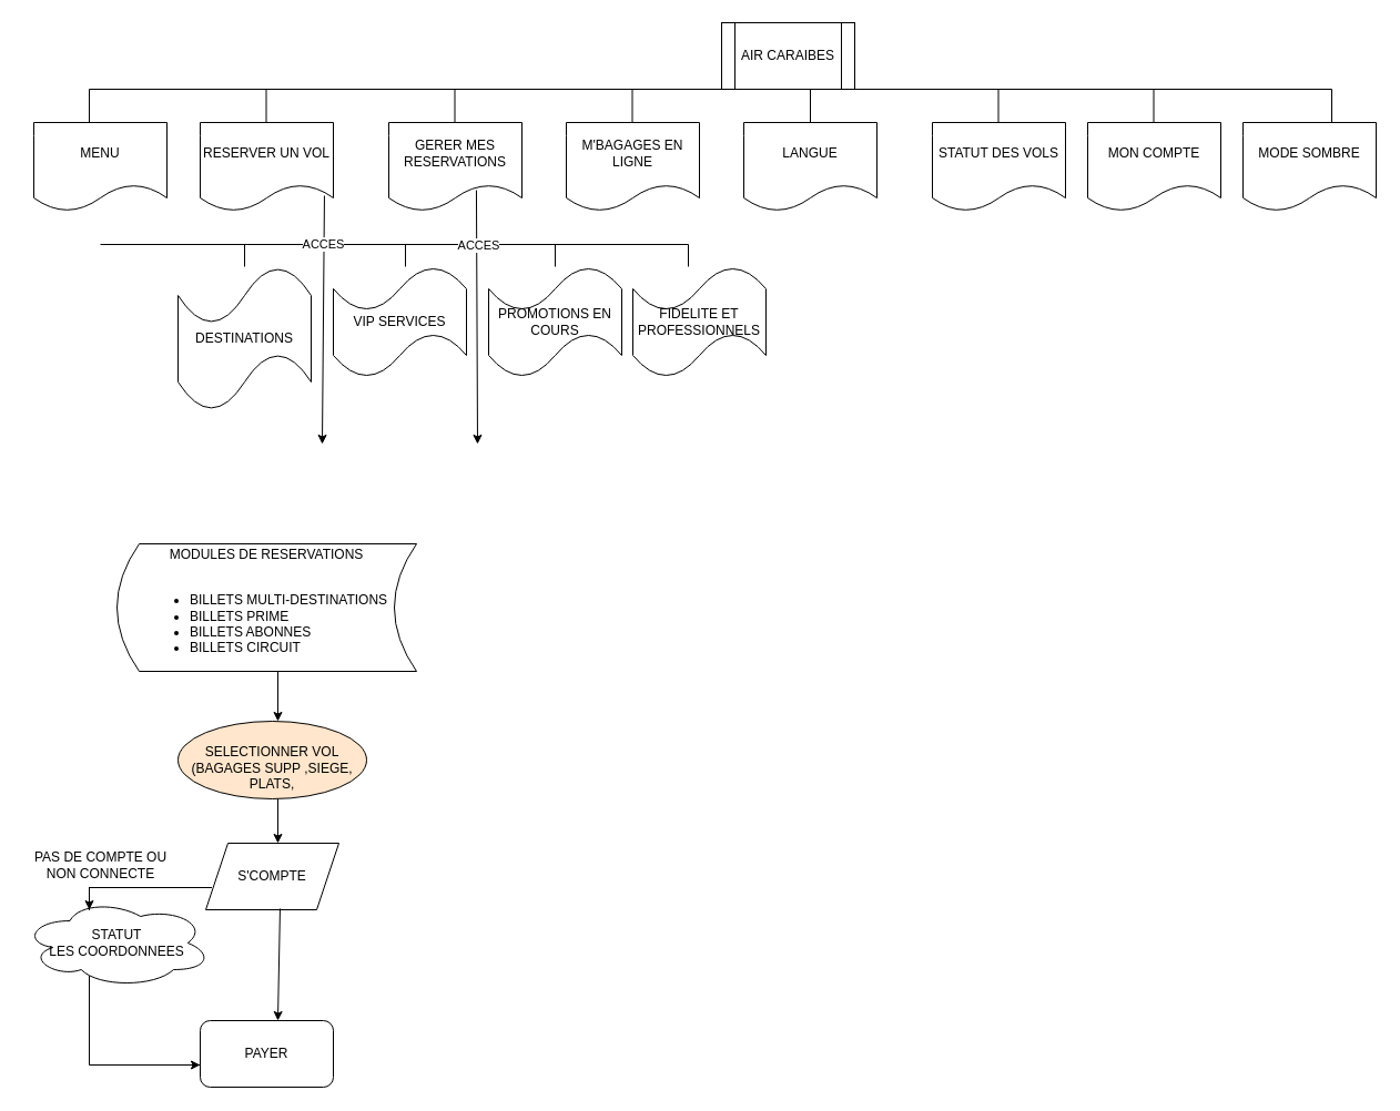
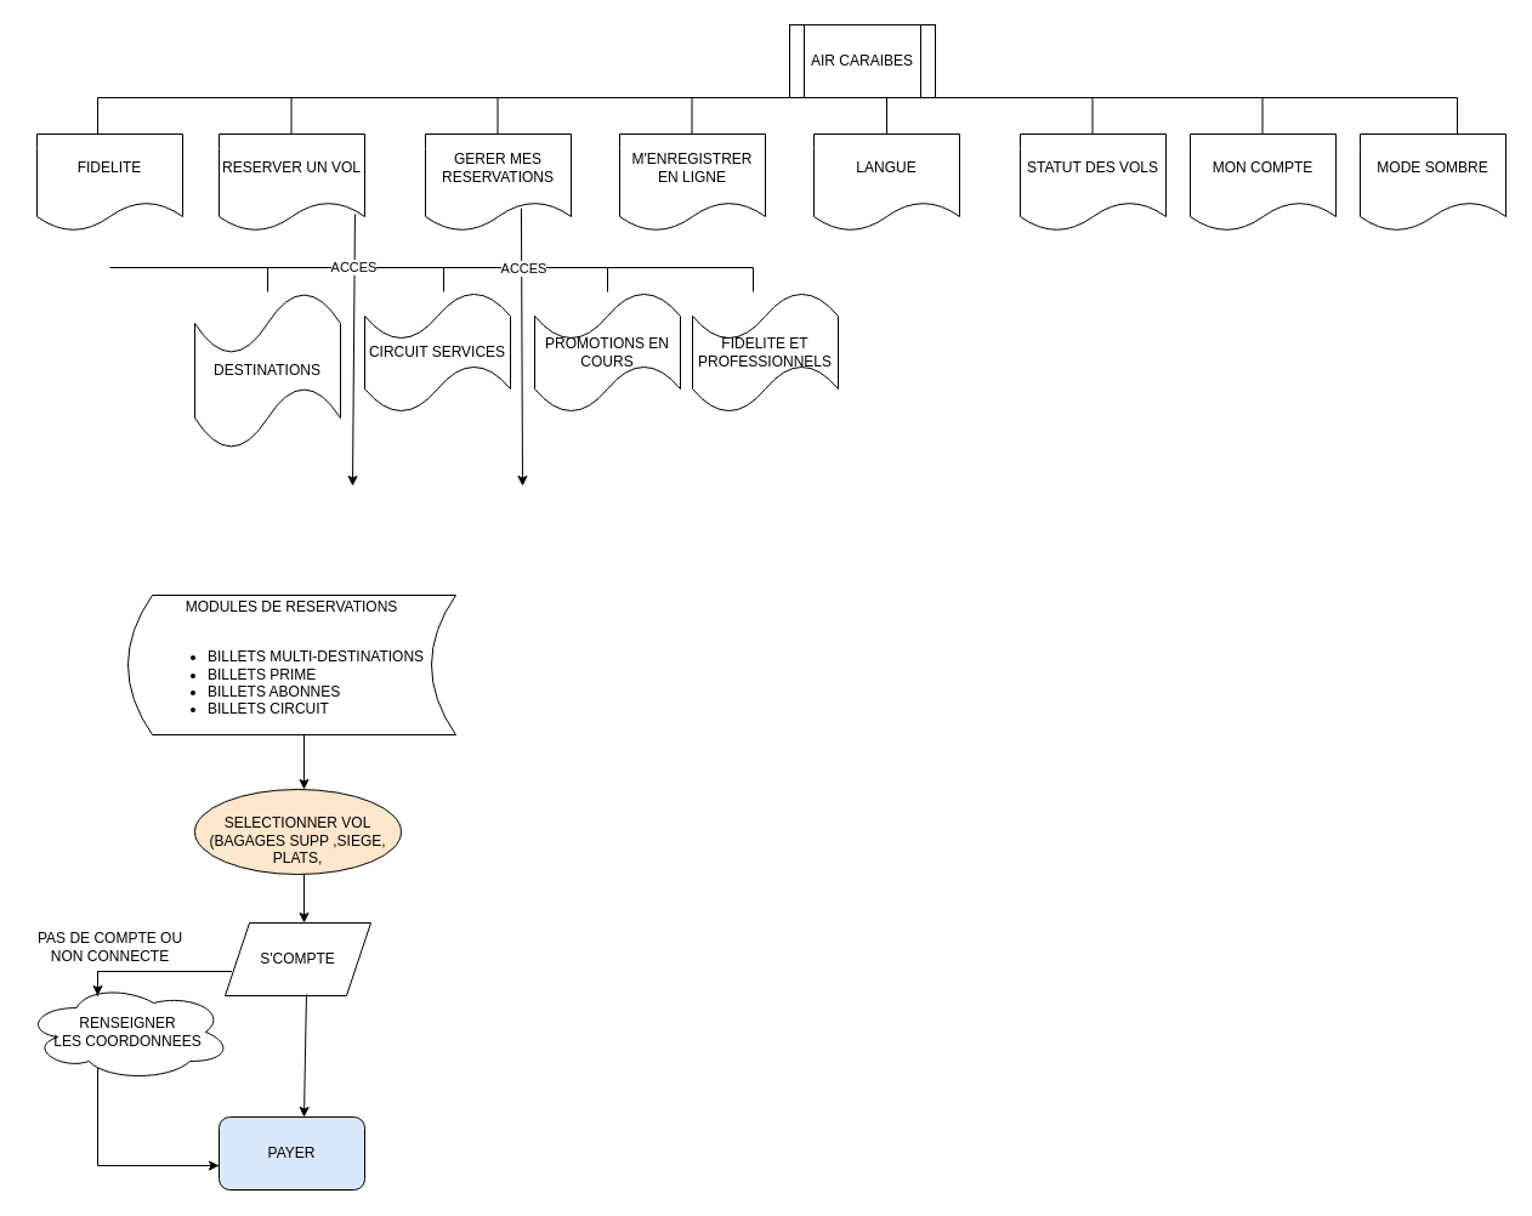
- <mxCell id="3" value="MENU" style="shape=document;whiteSpace=wrap;html=1;boundedLbl=1;" vertex="1" parent="1"><mxGeometry x="30" y="110" width="120" height="80" as="geometry" /></mxCell>
+ <mxCell id="3" value="FIDELITE" style="shape=document;whiteSpace=wrap;html=1;boundedLbl=1;" vertex="1" parent="1"><mxGeometry x="30" y="110" width="120" height="80" as="geometry" /></mxCell>
- <mxCell id="5" value="M'BAGAGES EN LIGNE" style="shape=document;whiteSpace=wrap;html=1;boundedLbl=1;" vertex="1" parent="1"><mxGeometry x="510" y="110" width="120" height="80" as="geometry" /></mxCell>
+ <mxCell id="5" value="M'ENREGISTRER EN LIGNE" style="shape=document;whiteSpace=wrap;html=1;boundedLbl=1;" vertex="1" parent="1"><mxGeometry x="510" y="110" width="120" height="80" as="geometry" /></mxCell>
- <mxCell id="13" value="VIP SERVICES" style="shape=tape;whiteSpace=wrap;html=1;" vertex="1" parent="1"><mxGeometry x="300" y="240" width="120" height="100" as="geometry" /></mxCell>
+ <mxCell id="13" value="CIRCUIT SERVICES" style="shape=tape;whiteSpace=wrap;html=1;" vertex="1" parent="1"><mxGeometry x="300" y="240" width="120" height="100" as="geometry" /></mxCell>
- <mxCell id="39" value="STATUT &lt;br&gt;LES COORDONNEES " style="ellipse;shape=cloud;whiteSpace=wrap;html=1;" vertex="1" parent="1"><mxGeometry y="810" width="170" height="80" as="geometry" x="20" /></mxCell>
+ <mxCell id="39" value="RENSEIGNER &lt;br&gt;LES COORDONNEES " style="ellipse;shape=cloud;whiteSpace=wrap;html=1;" vertex="1" parent="1"><mxGeometry y="810" width="170" height="80" as="geometry" x="20" /></mxCell>
- <mxCell id="38" value="PAYER" style="rounded=1;whiteSpace=wrap;html=1;" vertex="1" parent="1"><mxGeometry x="180" y="920" width="120" height="60" as="geometry" /></mxCell>
+ <mxCell id="38" value="PAYER" style="rounded=1;whiteSpace=wrap;html=1;fillColor=#dae8fc;" vertex="1" parent="1"><mxGeometry x="180" y="920" width="120" height="60" as="geometry" /></mxCell>
